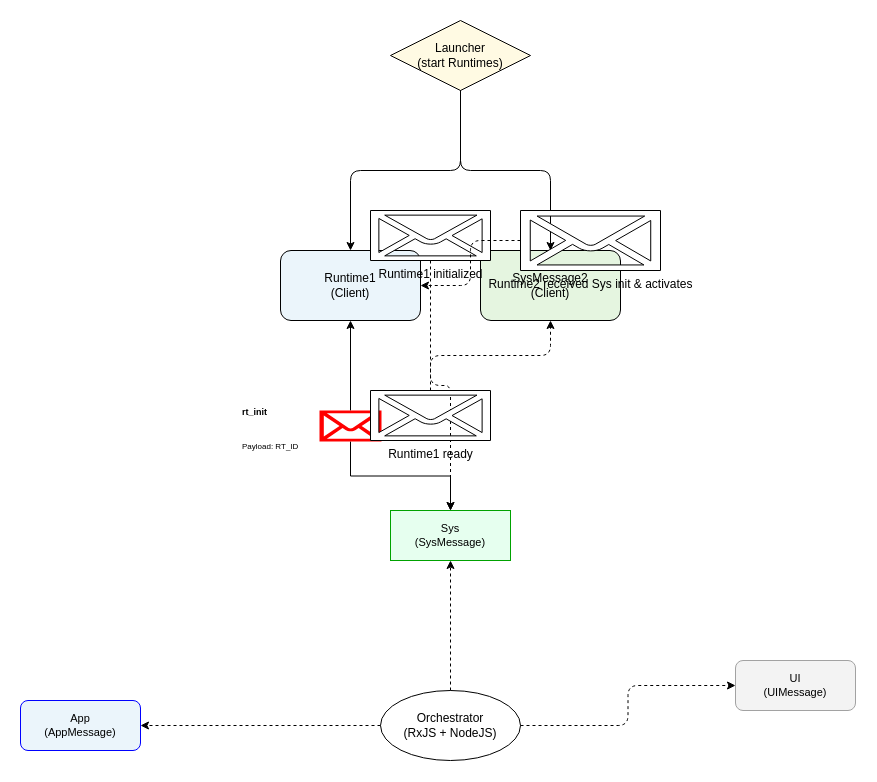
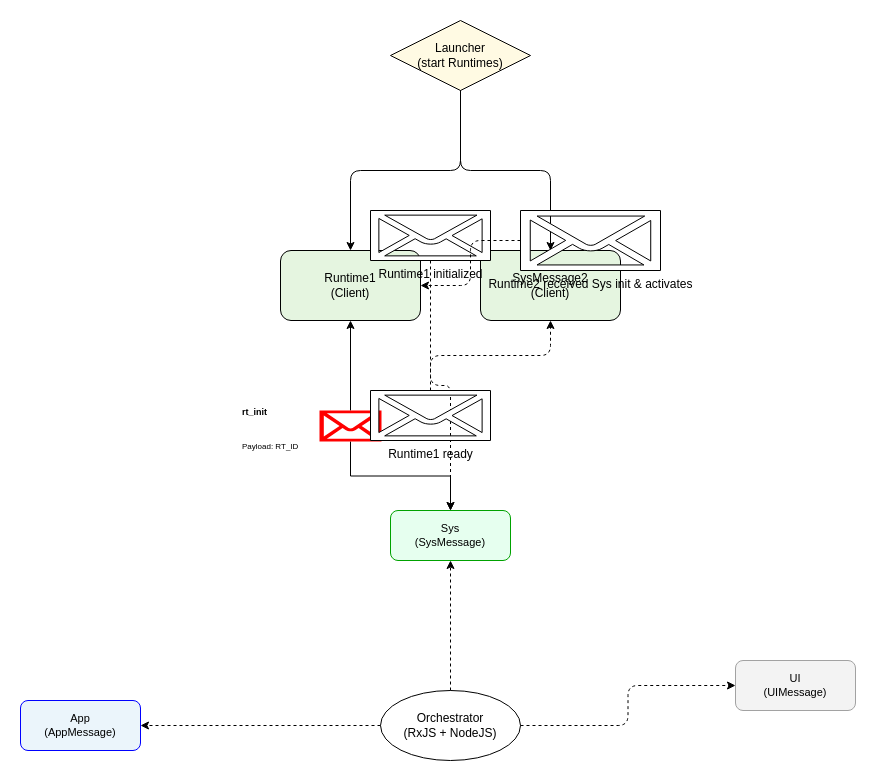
- <mxCell id="7" value="Runtime1&lt;br&gt;(Client)" style="rounded=1;whiteSpace=wrap;html=1;fontSize=12;fontColor=#000000;strokeColor=#000000;fillColor=#ebf5fb;" vertex="1" parent="1"><mxGeometry x="280" y="250" width="140" height="70" as="geometry" /></mxCell>
+ <mxCell id="7" value="Runtime1&lt;br&gt;(Client)" style="rounded=1;whiteSpace=wrap;html=1;fontSize=12;fontColor=#000000;strokeColor=#000000;fillColor=#E5F5E0;" vertex="1" parent="1"><mxGeometry x="280" y="250" width="140" height="70" as="geometry" /></mxCell>
- <mxCell id="4" value="Sys&lt;br&gt;(SysMessage)" style="whiteSpace=wrap;html=1;fontSize=11;fontColor=#000000;strokeColor=#00A200;fillColor=#E6FFEF;rounded=0;" vertex="1" parent="1"><mxGeometry x="390" y="510" width="120" height="50" as="geometry" /></mxCell>
+ <mxCell id="4" value="Sys&lt;br&gt;(SysMessage)" style="rounded=1;whiteSpace=wrap;html=1;fontSize=11;fontColor=#000000;strokeColor=#00A200;fillColor=#E6FFEF;" vertex="1" parent="1"><mxGeometry x="390" y="510" width="120" height="50" as="geometry" /></mxCell>
